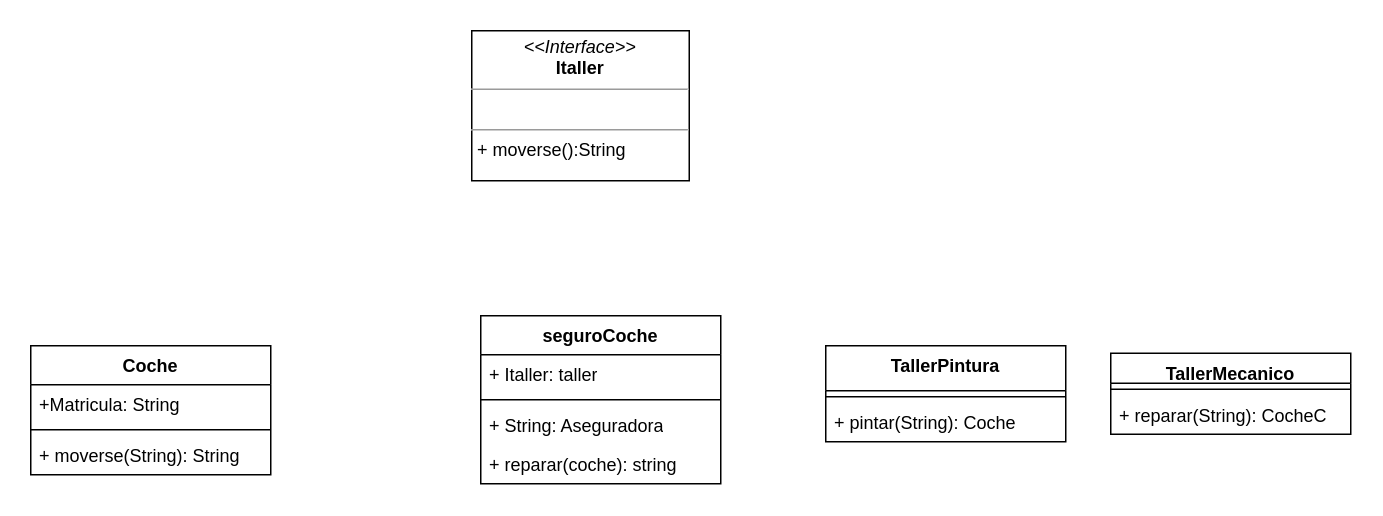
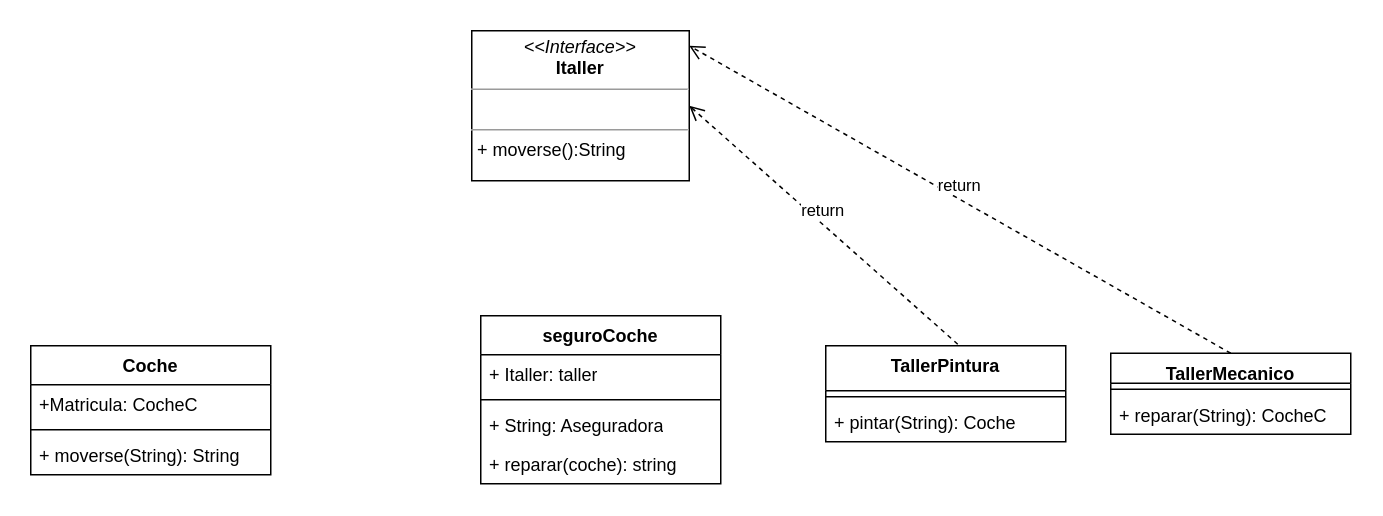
+ <mxCell id="19" value="return" style="html=1;verticalAlign=bottom;endArrow=open;dashed=1;endSize=8;curved=0;rounded=0;exitX=0.5;exitY=0;exitDx=0;exitDy=0;entryX=1;entryY=0.1;entryDx=0;entryDy=0;entryPerimeter=0;" edge="1" parent="1" source="12" target="2"><mxGeometry relative="1" as="geometry"><mxPoint x="670" y="160" as="sourcePoint" /><mxPoint x="590" y="160" as="targetPoint" /></mxGeometry></mxCell>
+ <mxCell id="18" value="return" style="html=1;verticalAlign=bottom;endArrow=open;dashed=1;endSize=8;curved=0;rounded=0;exitX=0.55;exitY=-0.016;exitDx=0;exitDy=0;exitPerimeter=0;entryX=1;entryY=0.5;entryDx=0;entryDy=0;" edge="1" parent="1" source="15" target="2"><mxGeometry relative="1" as="geometry"><mxPoint x="670" y="160" as="sourcePoint" /><mxPoint x="590" y="160" as="targetPoint" /></mxGeometry></mxCell>
- <mxCell id="4" value="+Matricula: String" style="text;strokeColor=none;fillColor=none;align=left;verticalAlign=top;spacingLeft=4;spacingRight=4;overflow=hidden;rotatable=0;points=[[0,0.5],[1,0.5]];portConstraint=eastwest;whiteSpace=wrap;html=1;" vertex="1" parent="3"><mxGeometry y="26" width="160" height="26" as="geometry" /></mxCell>
+ <mxCell id="4" value="+Matricula: CocheC" style="text;strokeColor=none;fillColor=none;align=left;verticalAlign=top;spacingLeft=4;spacingRight=4;overflow=hidden;rotatable=0;points=[[0,0.5],[1,0.5]];portConstraint=eastwest;whiteSpace=wrap;html=1;" vertex="1" parent="3"><mxGeometry y="26" width="160" height="26" as="geometry" /></mxCell>
